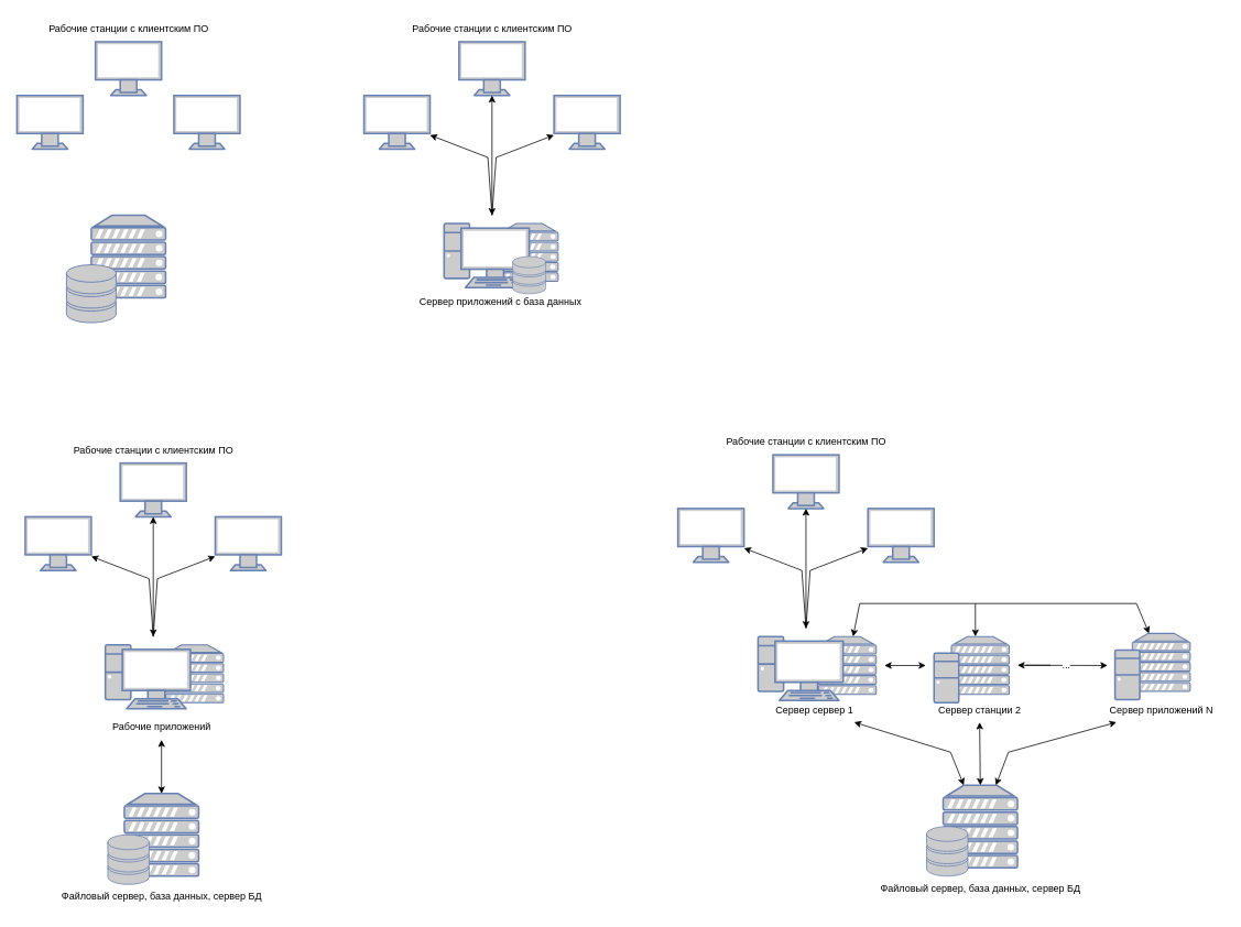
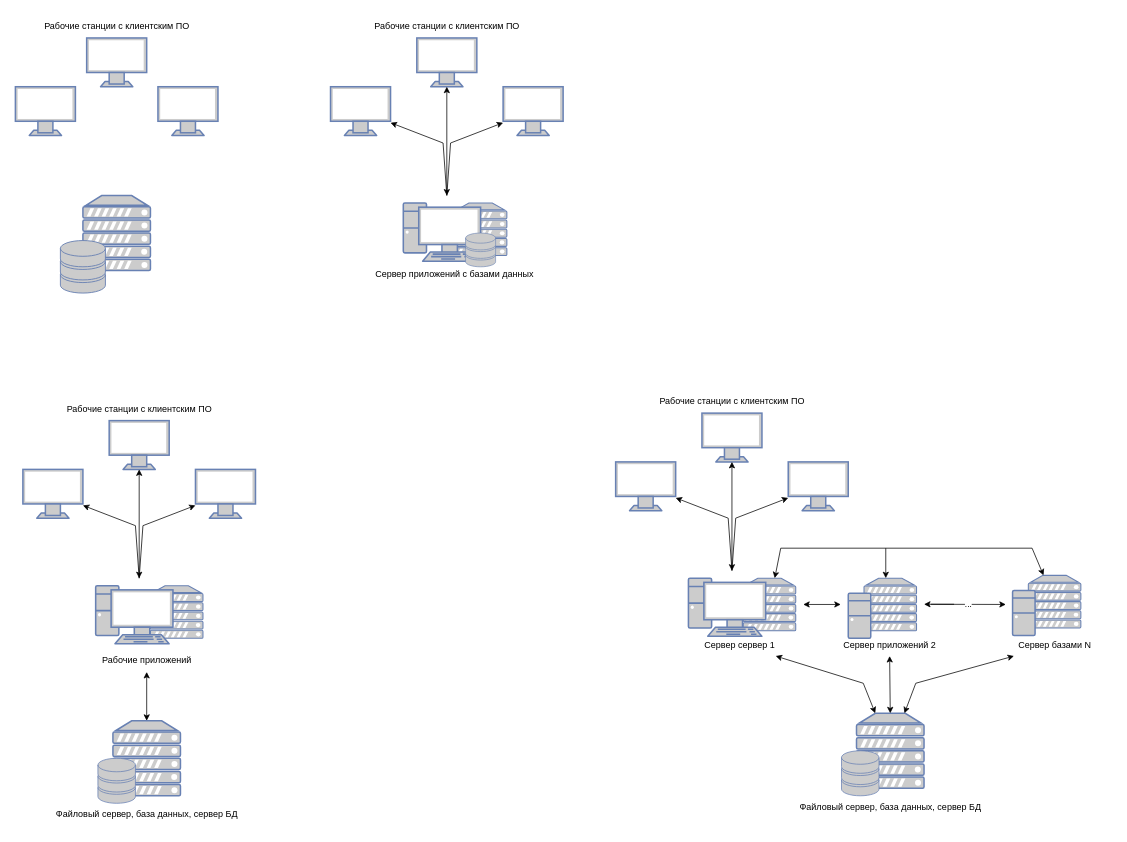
- <mxCell id="17" value="Сервер приложений с база данных" style="text;html=1;align=center;verticalAlign=middle;resizable=0;points=[];autosize=1;strokeColor=none;fillColor=none;" parent="1" vertex="1"><mxGeometry x="490" y="350" width="230" height="30" as="geometry" /></mxCell>
+ <mxCell id="17" value="Сервер приложений с базами данных" style="text;html=1;align=center;verticalAlign=middle;resizable=0;points=[];autosize=1;strokeColor=none;fillColor=none;" parent="1" vertex="1"><mxGeometry x="490" y="350" width="230" height="30" as="geometry" /></mxCell>
- <mxCell id="49" value="Сервер станции 2" style="text;html=1;align=center;verticalAlign=middle;resizable=0;points=[];autosize=1;strokeColor=none;fillColor=none;" parent="1" vertex="1"><mxGeometry x="1110" y="843.75" width="150" height="30" as="geometry" /></mxCell>
+ <mxCell id="49" value="Сервер приложений 2" style="text;html=1;align=center;verticalAlign=middle;resizable=0;points=[];autosize=1;strokeColor=none;fillColor=none;" parent="1" vertex="1"><mxGeometry x="1110" y="843.75" width="150" height="30" as="geometry" /></mxCell>
- <mxCell id="52" value="Сервер приложений N" style="text;html=1;align=center;verticalAlign=middle;resizable=0;points=[];autosize=1;strokeColor=none;fillColor=none;" parent="1" vertex="1"><mxGeometry x="1330" y="843.75" width="150" height="30" as="geometry" /></mxCell>
+ <mxCell id="52" value="Сервер базами N" style="text;html=1;align=center;verticalAlign=middle;resizable=0;points=[];autosize=1;strokeColor=none;fillColor=none;" parent="1" vertex="1"><mxGeometry x="1330" y="843.75" width="150" height="30" as="geometry" /></mxCell>
